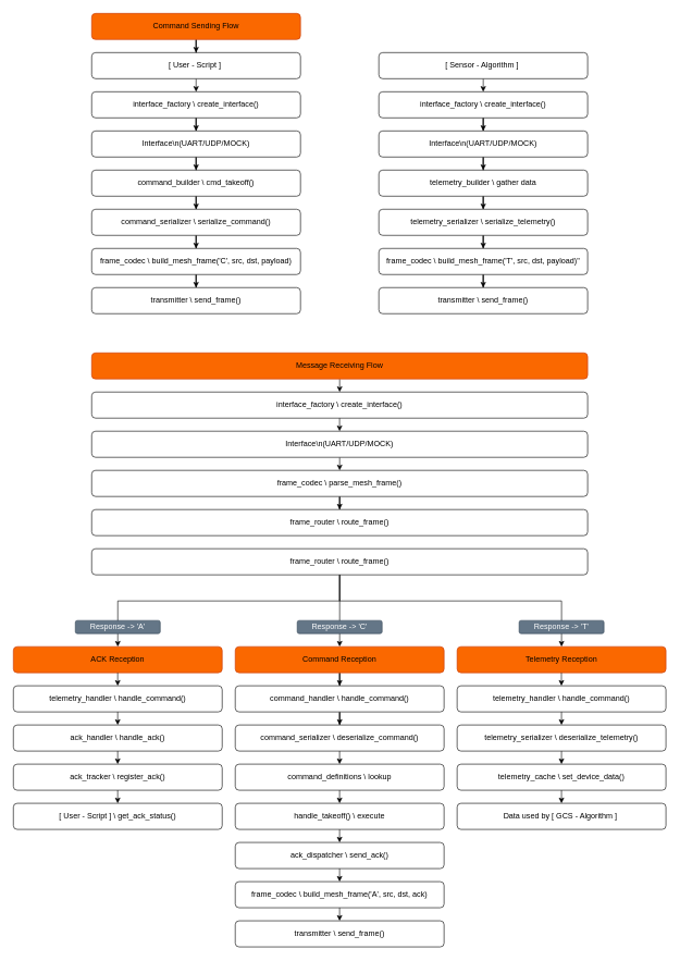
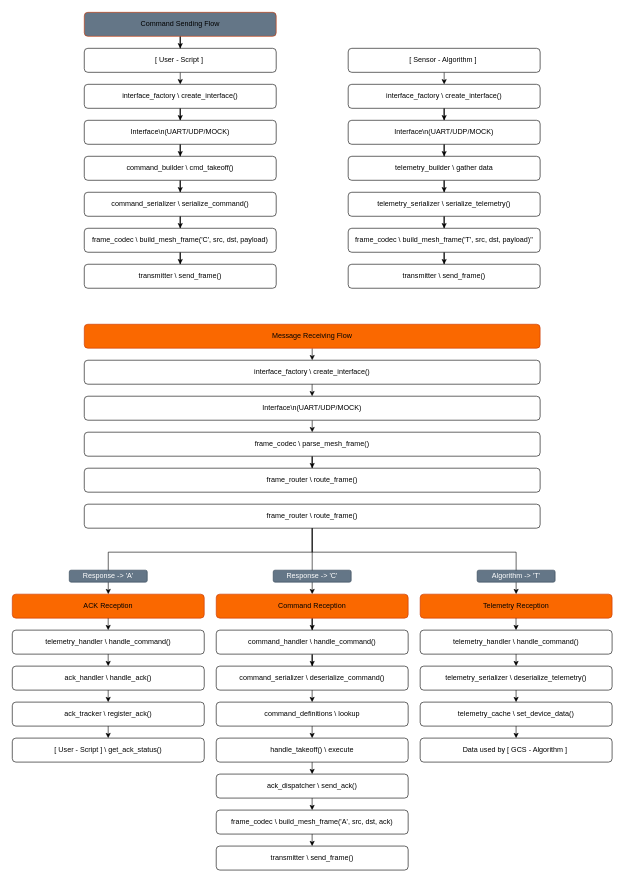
- <mxCell id="5" value="Command Sending Flow" style="rounded=1;whiteSpace=wrap;html=1;fillColor=#fa6800;fontColor=#000000;strokeColor=#C73500;" vertex="1" parent="1"><mxGeometry x="140" width="320" height="40" as="geometry" y="20" /></mxCell>
+ <mxCell id="5" value="Command Sending Flow" style="rounded=1;whiteSpace=wrap;html=1;fillColor=#647687;fontColor=#000000;strokeColor=#C73500;" vertex="1" parent="1"><mxGeometry x="140" width="320" height="40" as="geometry" y="20" /></mxCell>
- <mxCell id="70" value="Response -&amp;gt; 'T'" style="rounded=1;whiteSpace=wrap;html=1;fillColor=#647687;fontColor=#ffffff;strokeColor=#314354;" vertex="1" parent="1"><mxGeometry x="795" y="950" width="130" height="20" as="geometry" /></mxCell>
+ <mxCell id="70" value="Algorithm -&amp;gt; 'T'" style="rounded=1;whiteSpace=wrap;html=1;fillColor=#647687;fontColor=#ffffff;strokeColor=#314354;" vertex="1" parent="1"><mxGeometry x="795" y="950" width="130" height="20" as="geometry" /></mxCell>
